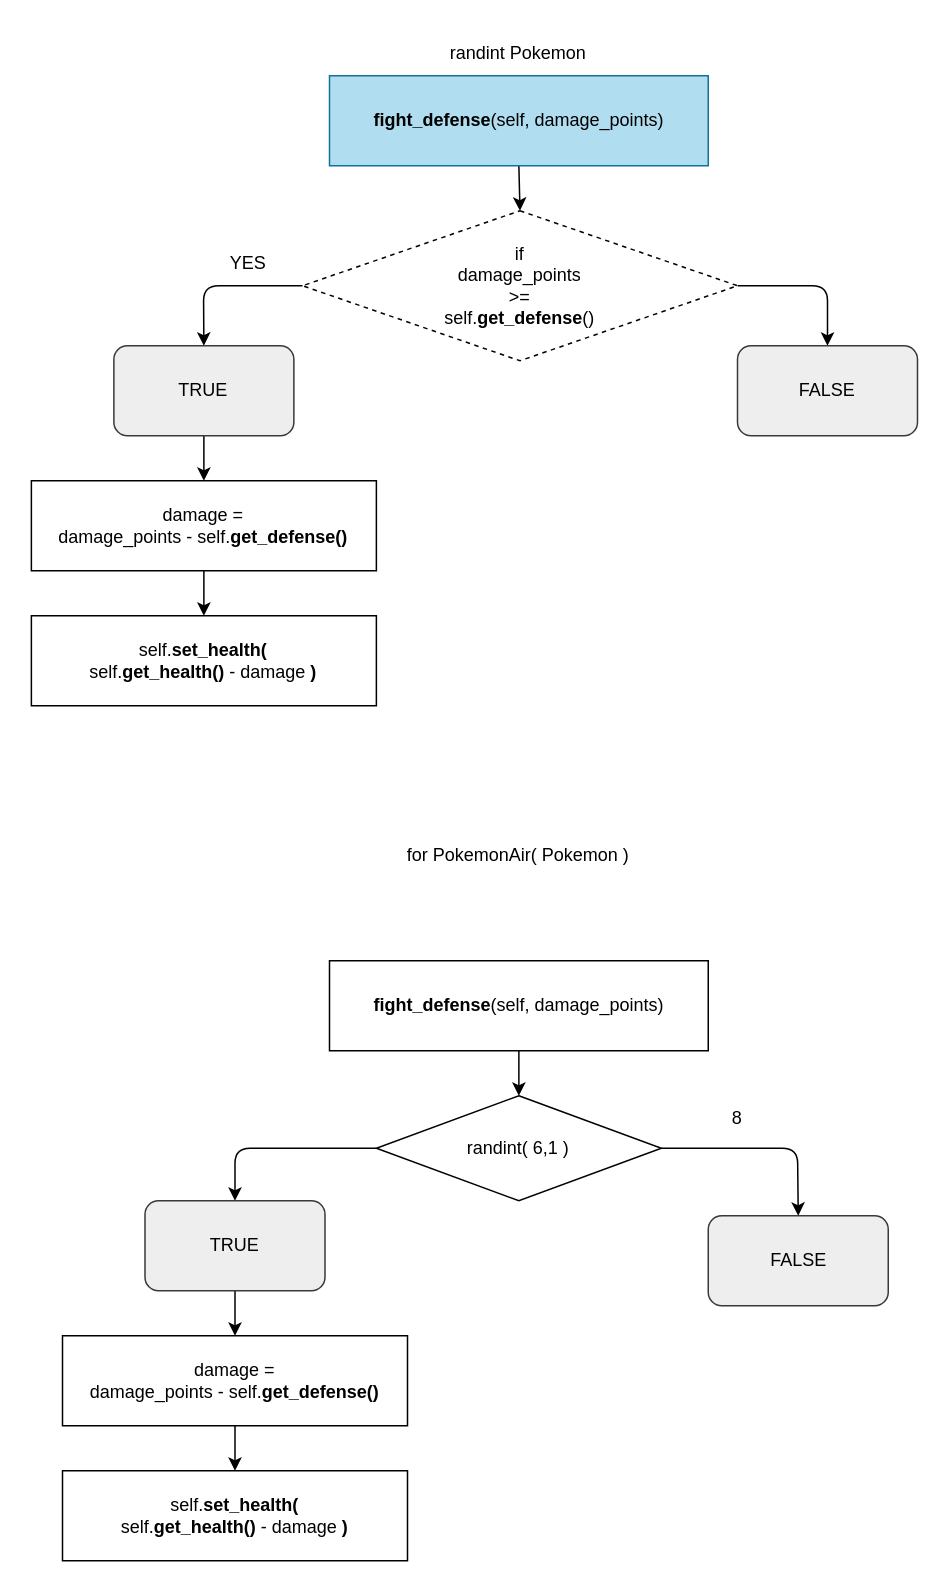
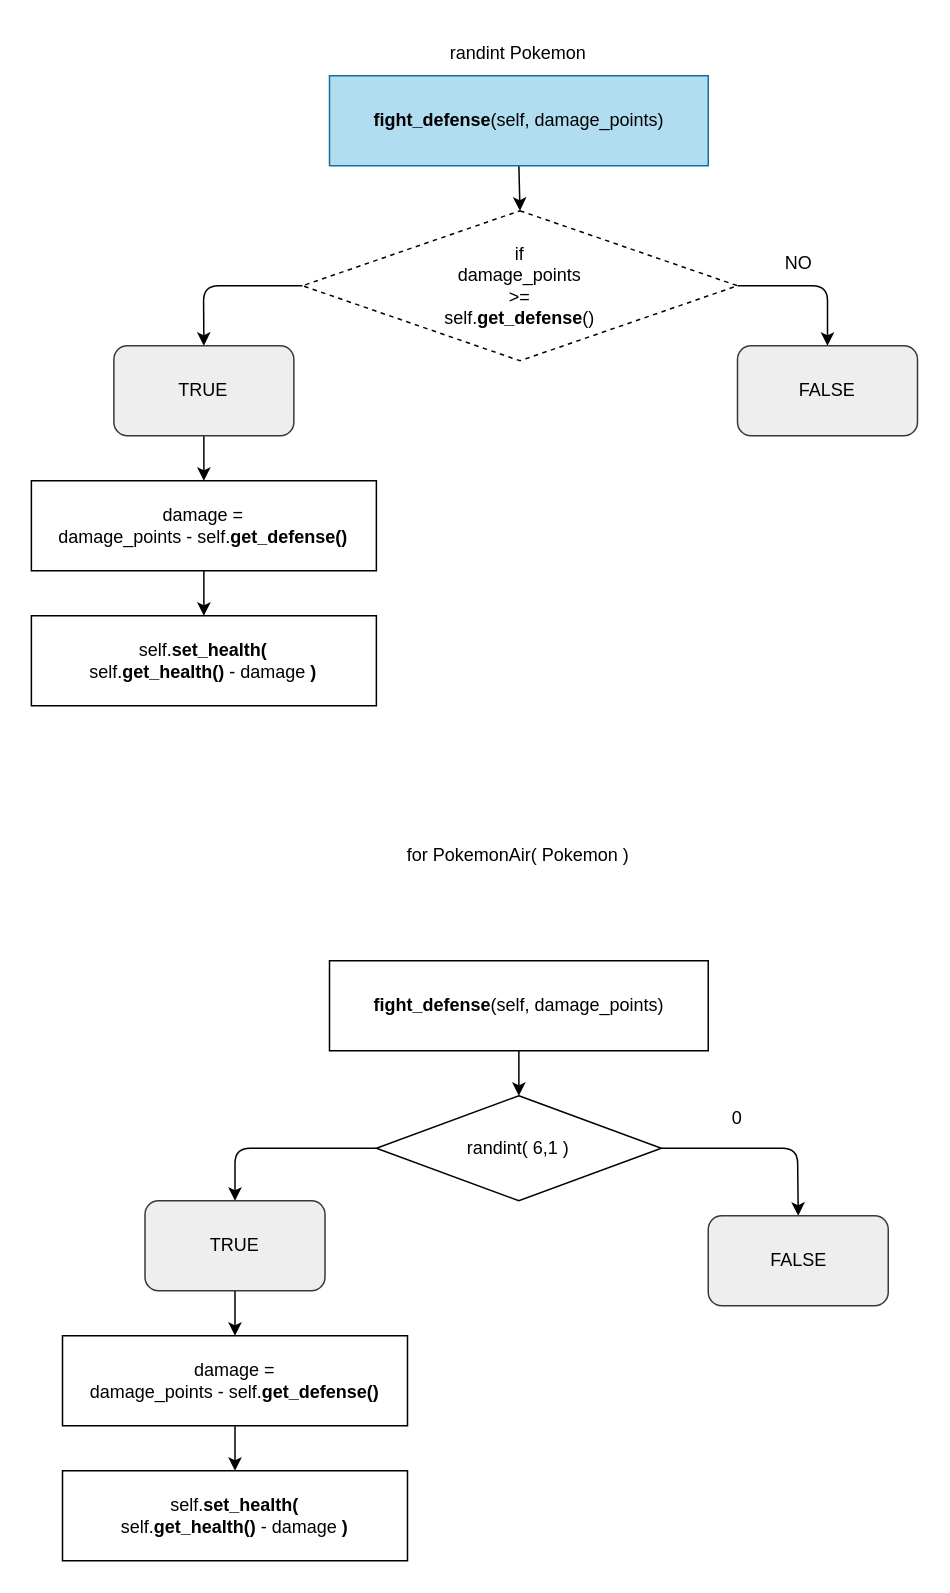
- <mxCell id="10" value="YES" style="text;html=1;strokeColor=none;fillColor=none;align=center;verticalAlign=middle;whiteSpace=wrap;rounded=0;" parent="1" vertex="1"><mxGeometry x="135.25" y="160" width="60" height="30" as="geometry" /></mxCell>
+ <mxCell id="12" value="NO" style="text;html=1;strokeColor=none;fillColor=none;align=center;verticalAlign=middle;whiteSpace=wrap;rounded=0;" parent="1" vertex="1"><mxGeometry x="501.5" y="160" width="60" height="30" as="geometry" /></mxCell>
- <mxCell id="24" value="8" style="text;html=1;strokeColor=none;fillColor=none;align=center;verticalAlign=middle;whiteSpace=wrap;rounded=0;" parent="1" vertex="1"><mxGeometry x="461" y="730" width="60" height="30" as="geometry" /></mxCell>
+ <mxCell id="24" value="0" style="text;html=1;strokeColor=none;fillColor=none;align=center;verticalAlign=middle;whiteSpace=wrap;rounded=0;" parent="1" vertex="1"><mxGeometry x="461" y="730" width="60" height="30" as="geometry" /></mxCell>
